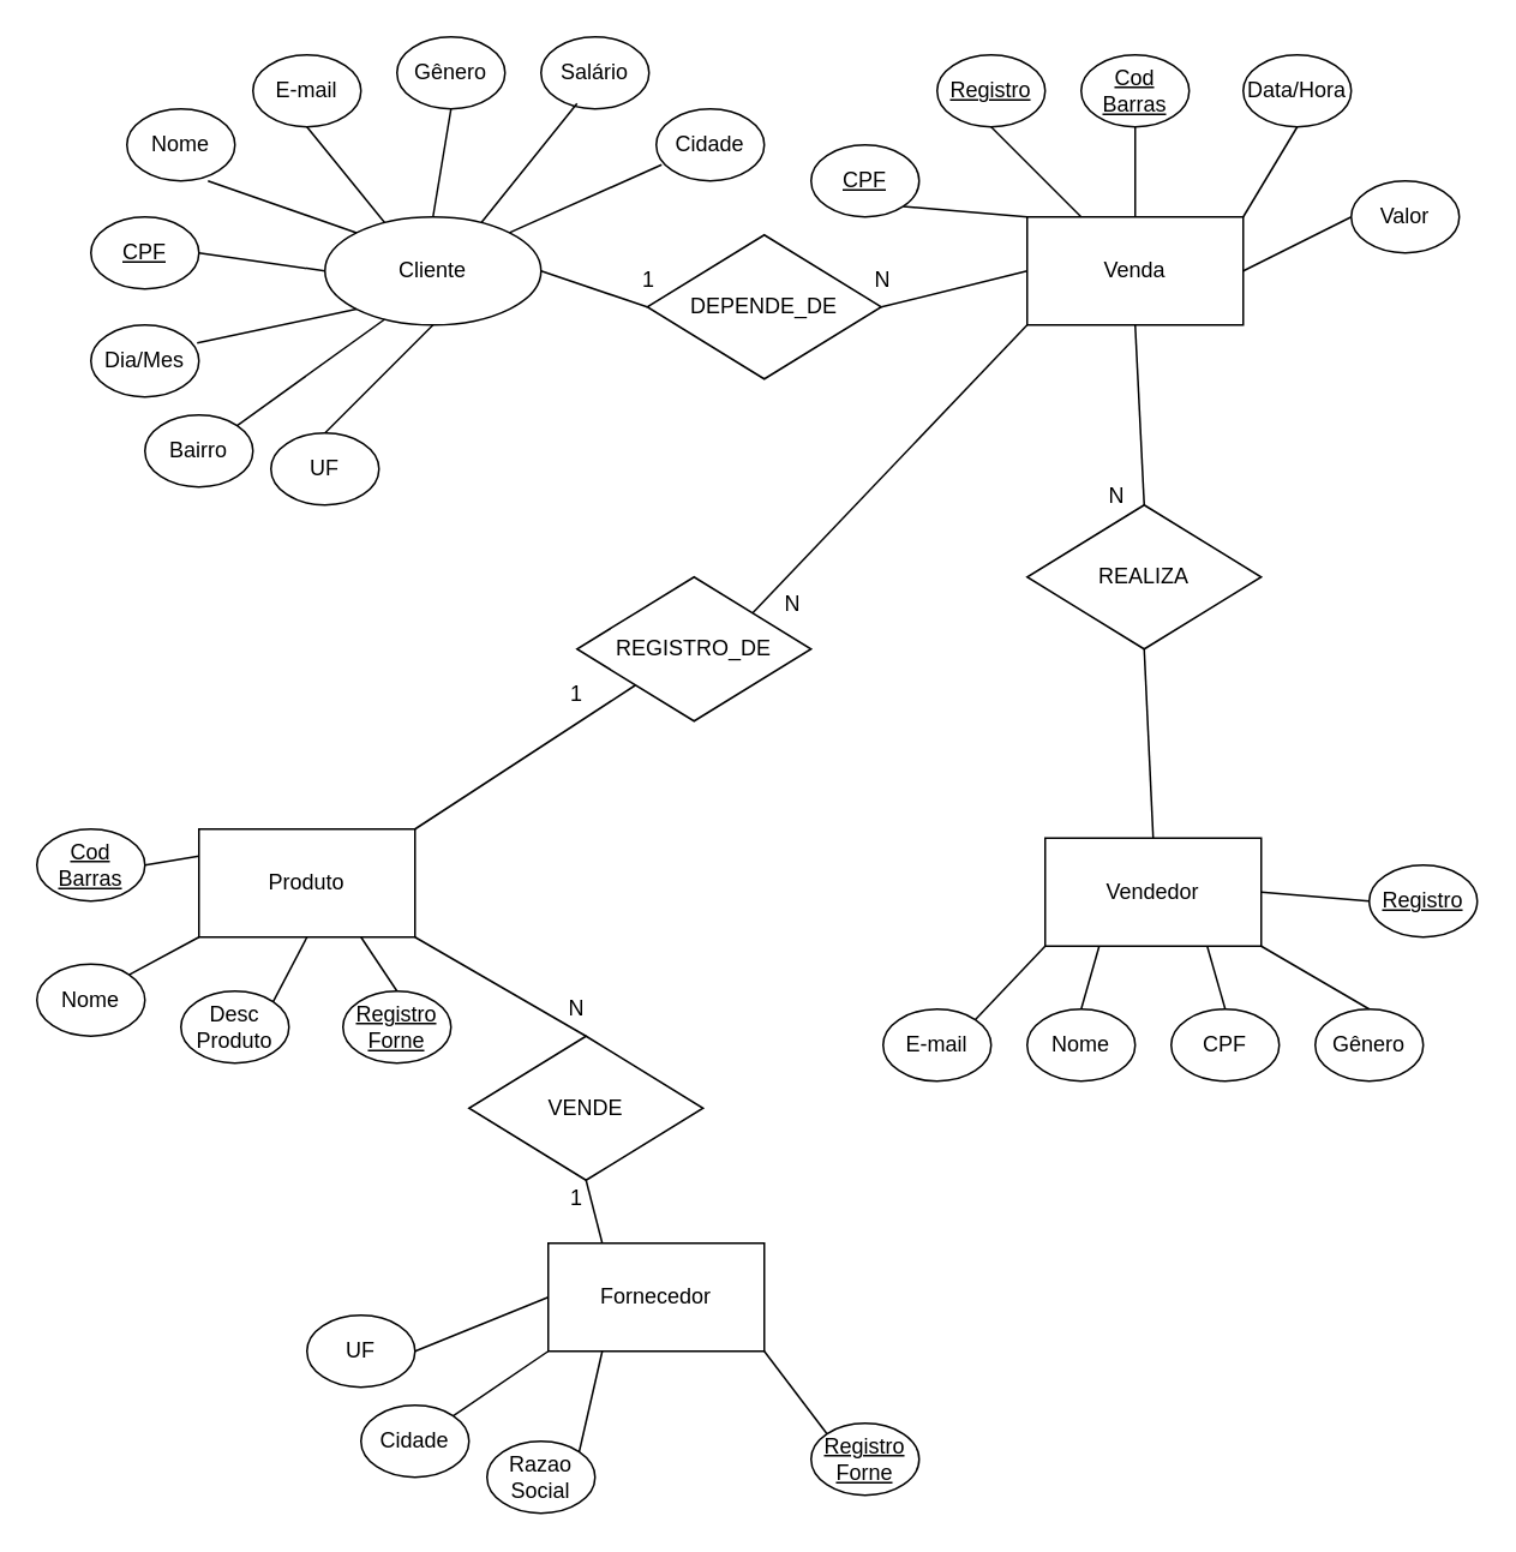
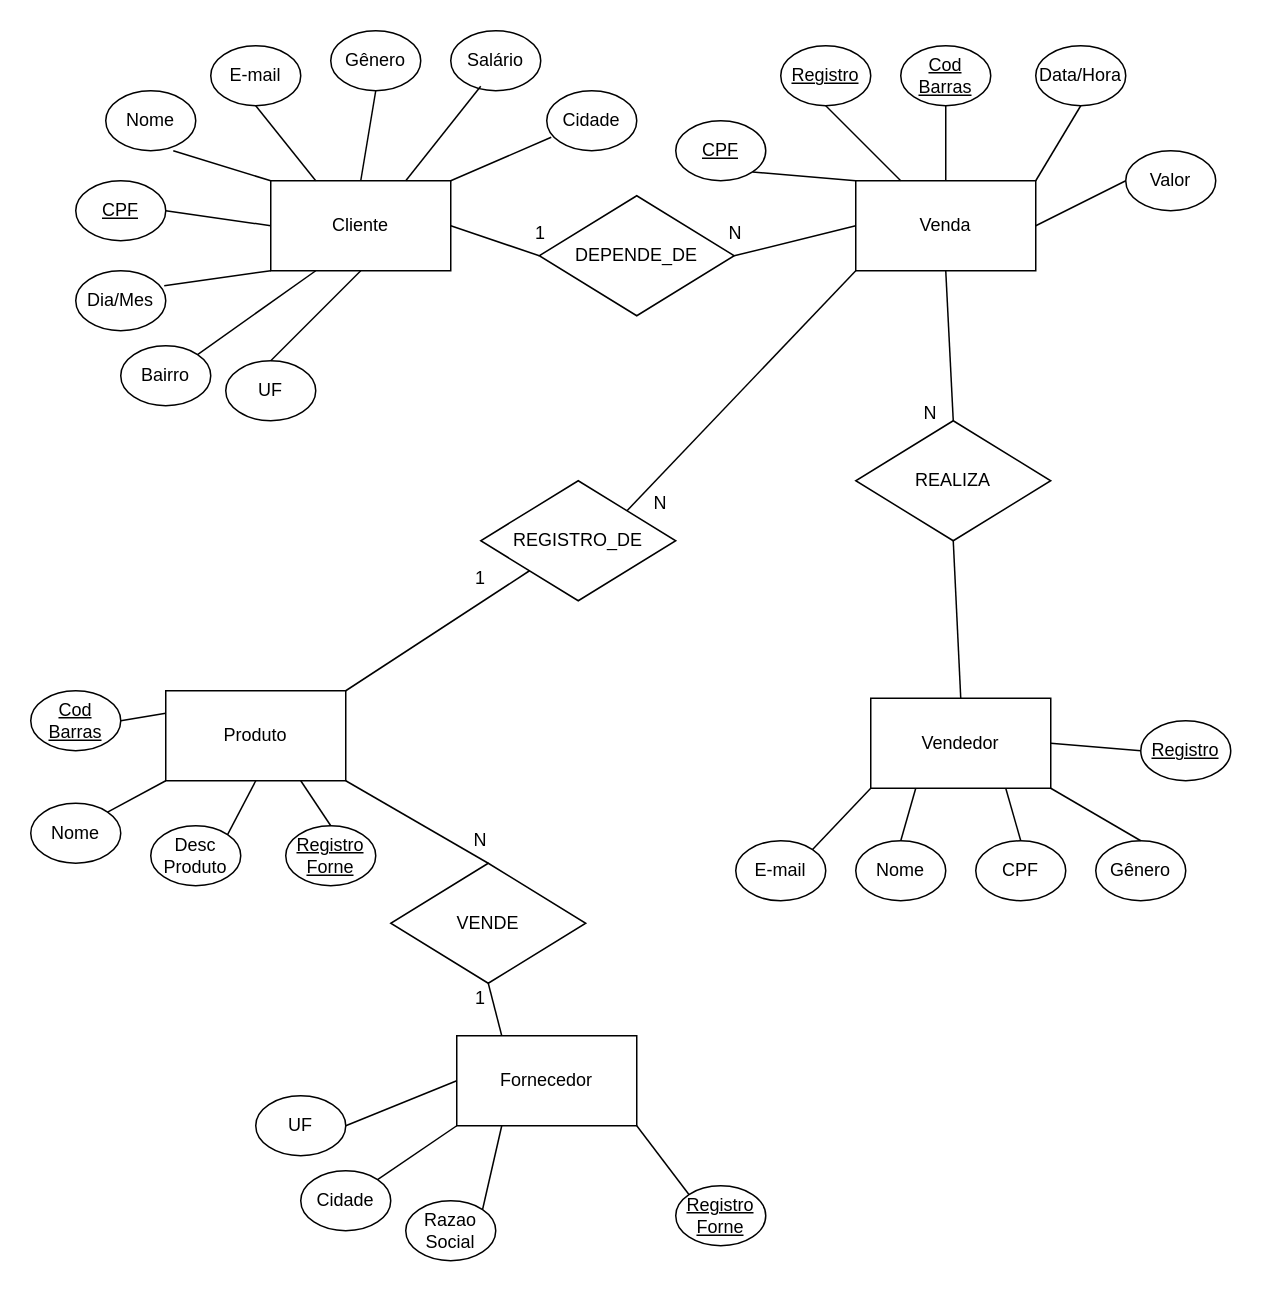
- <mxCell id="2" value="Cliente" style="ellipse;whiteSpace=wrap;html=1;" parent="1" vertex="1"><mxGeometry x="180" y="120" width="120" height="60" as="geometry" /></mxCell>
+ <mxCell id="2" value="Cliente" style="rounded=0;whiteSpace=wrap;html=1;" parent="1" vertex="1"><mxGeometry x="180" y="120" width="120" height="60" as="geometry" /></mxCell>
